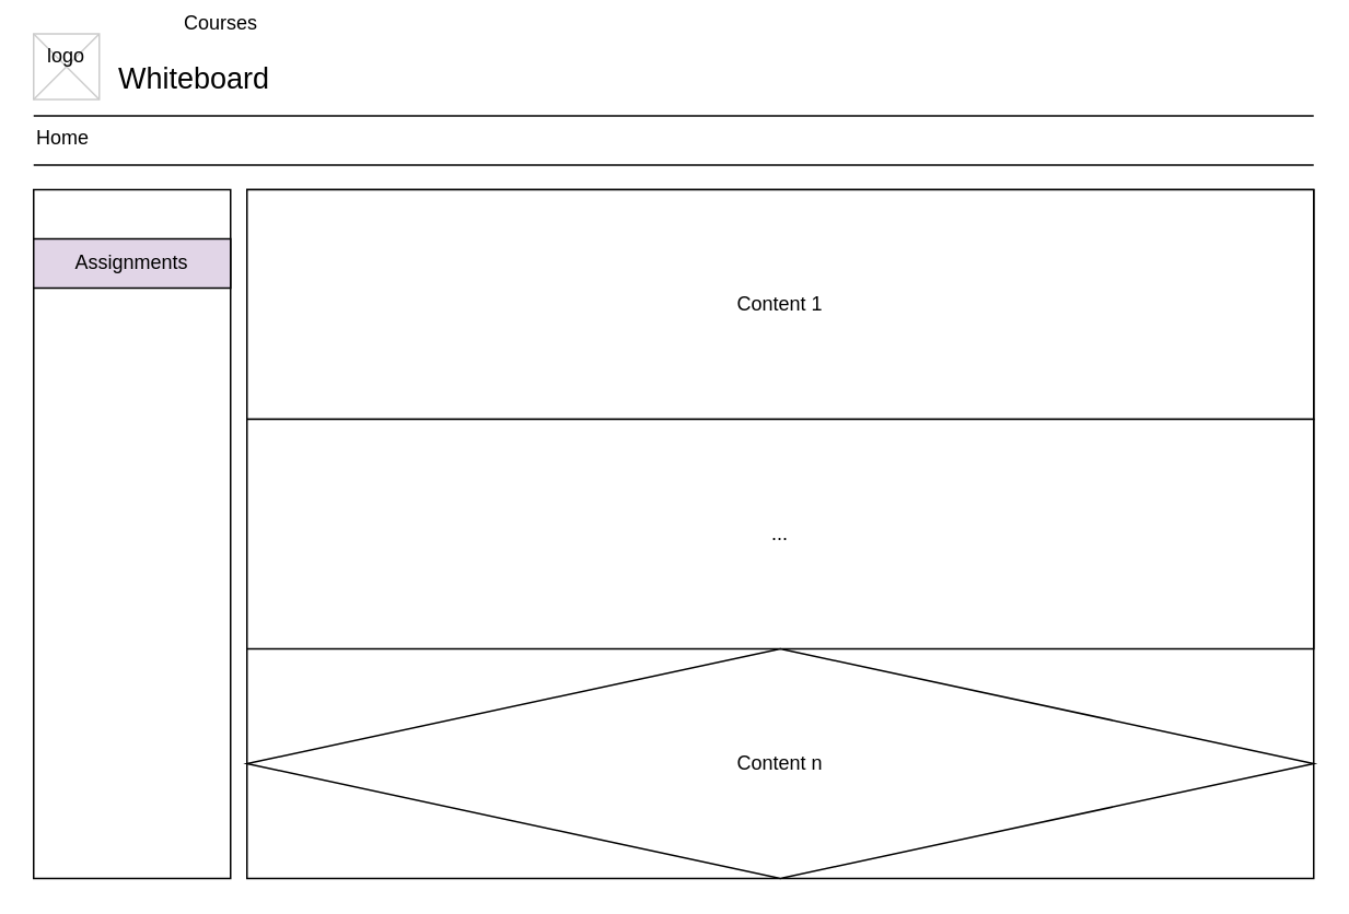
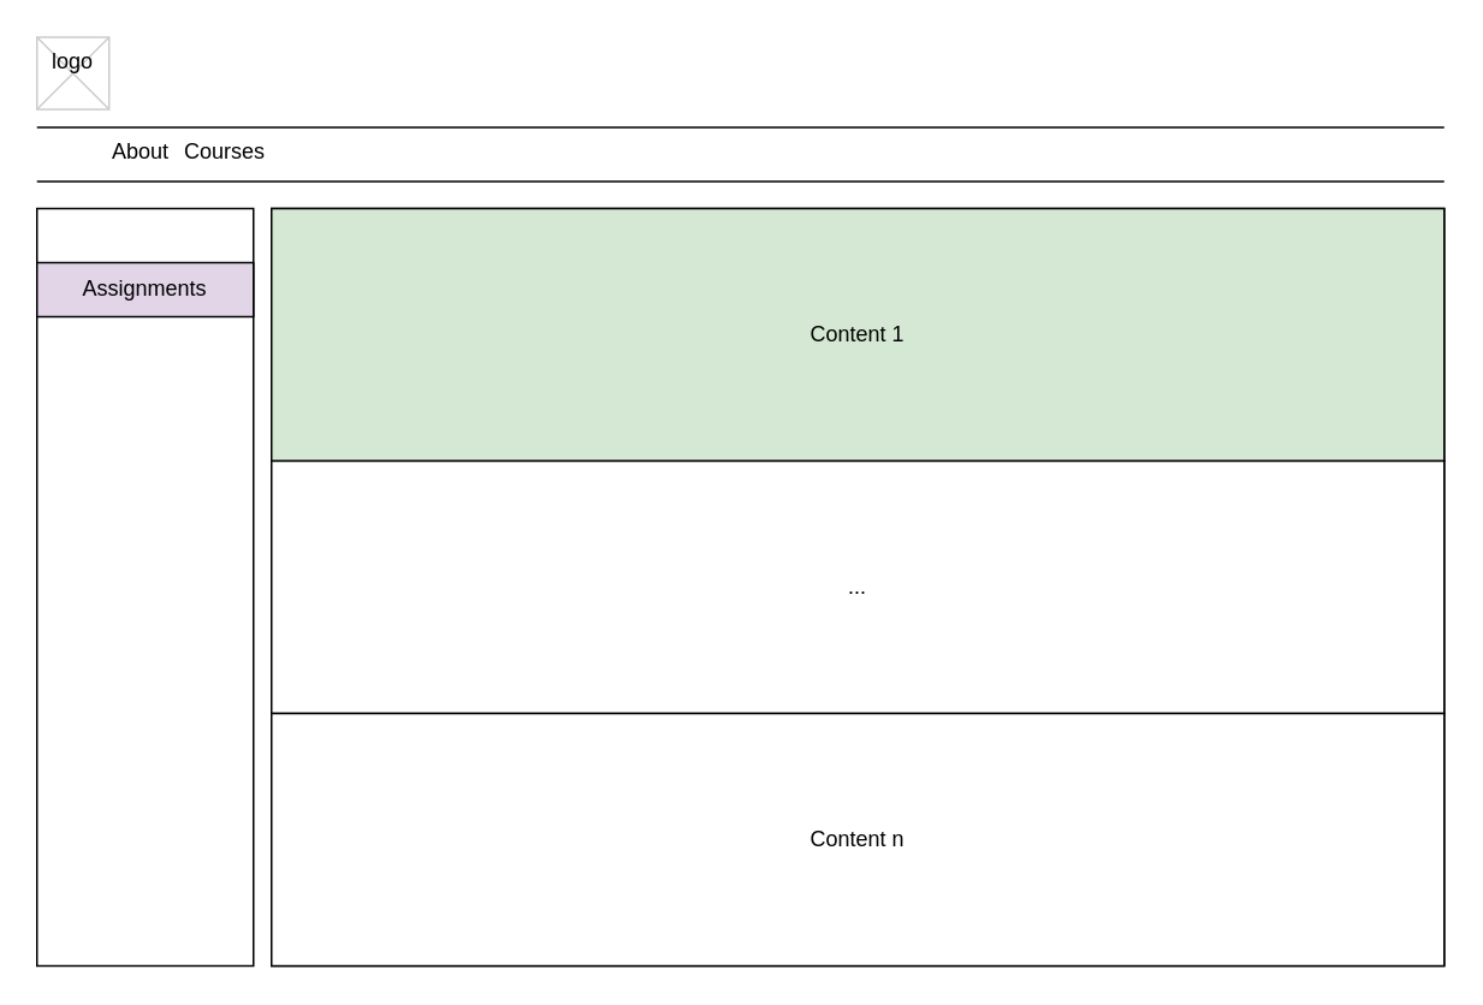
- <mxCell id="10" value="Courses" style="text;spacingTop=-5;" parent="1" vertex="1"><mxGeometry x="110" y="5" width="30" height="20" as="geometry" /></mxCell>
+ <mxCell id="10" value="Courses" style="text;spacingTop=-5;" parent="1" vertex="1"><mxGeometry x="100" y="75" width="30" height="20" as="geometry" /></mxCell>
- <mxCell id="3" value="Whiteboard" style="text;spacingTop=-5;fontSize=18;fontStyle=0" parent="1" vertex="1"><mxGeometry x="70" y="35" width="230" height="20" as="geometry" /></mxCell>
- <mxCell id="6" value="Home" style="text;spacingTop=-5;" parent="1" vertex="1"><mxGeometry x="20" y="75" width="30" height="20" as="geometry" /></mxCell>
+ <mxCell id="7" value="About" style="text;spacingTop=-5;" parent="1" vertex="1"><mxGeometry x="60" y="75" width="30" height="20" as="geometry" /></mxCell>
- <mxCell id="13" value="Content 1" style="rounded=0;whiteSpace=wrap;html=1;" parent="1" vertex="1"><mxGeometry x="150" y="115" width="650" height="140" as="geometry" /></mxCell>
+ <mxCell id="13" value="Content 1" style="rounded=0;whiteSpace=wrap;html=1;fillColor=#d5e8d4;" parent="1" vertex="1"><mxGeometry x="150" y="115" width="650" height="140" as="geometry" /></mxCell>
- <mxCell id="15" value="Content n" style="rhombus;whiteSpace=wrap;html=1;" parent="1" vertex="1"><mxGeometry x="150" y="395" width="650" height="140" as="geometry" /></mxCell>
+ <mxCell id="15" value="Content n" style="rounded=0;whiteSpace=wrap;html=1;" parent="1" vertex="1"><mxGeometry x="150" y="395" width="650" height="140" as="geometry" /></mxCell>
